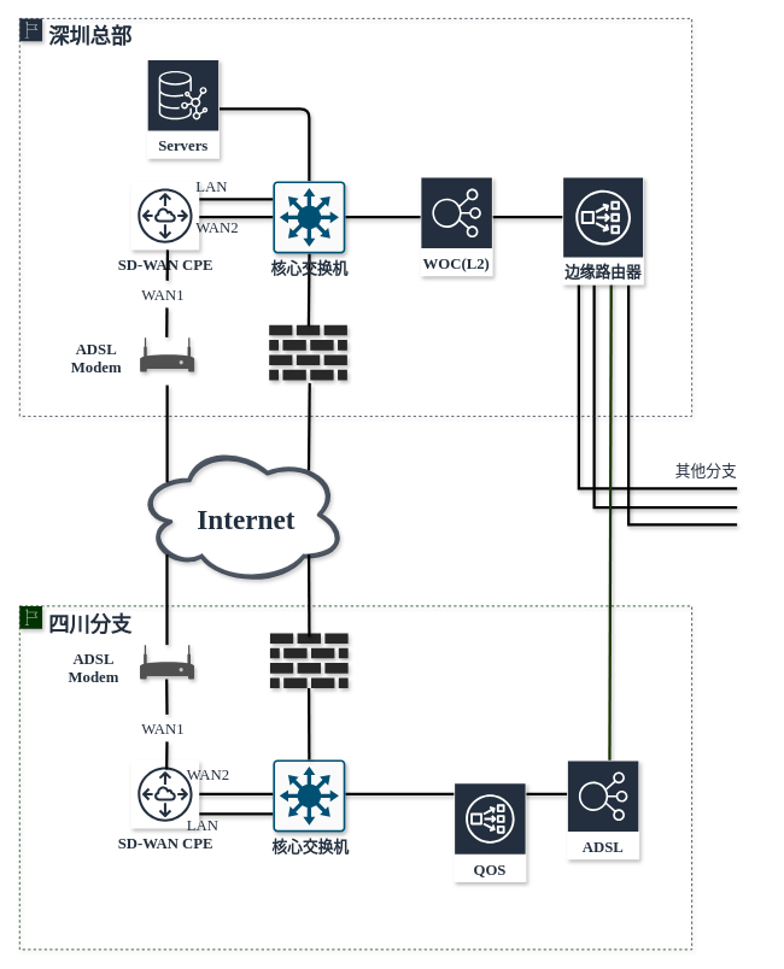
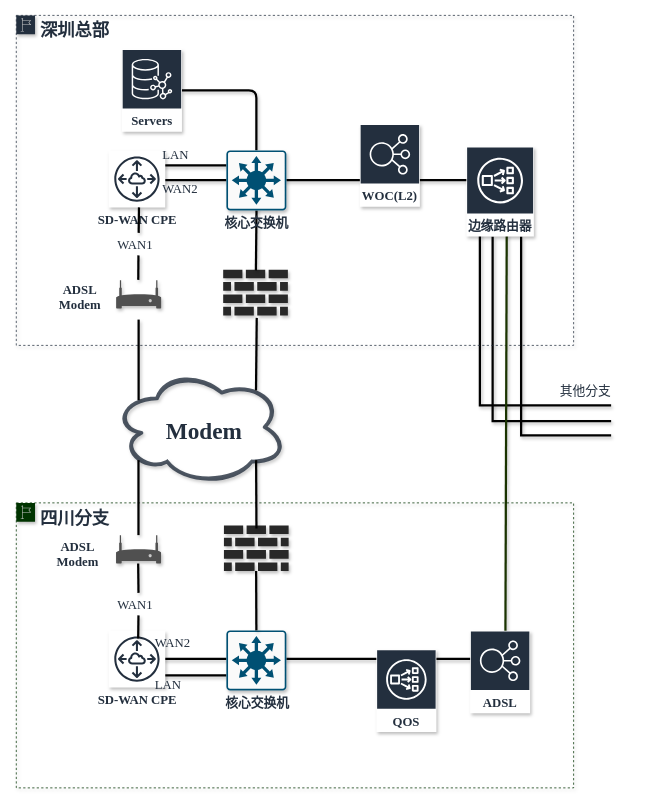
- <mxCell id="49" value="WOC(L2)" style="outlineConnect=0;fontColor=#232F3E;gradientColor=none;strokeColor=#ffffff;fillColor=#232F3E;dashed=0;verticalLabelPosition=middle;verticalAlign=bottom;align=center;html=1;whiteSpace=wrap;fontSize=17;fontStyle=1;spacing=3;shape=mxgraph.aws4.productIcon;prIcon=mxgraph.aws4.elastic_load_balancing;fontFamily=Verdana;shadow=1;" parent="1" vertex="1"><mxGeometry x="464" y="195.25" width="80" height="110" as="geometry" /></mxCell>
+ <mxCell id="49" value="WOC(L2)" style="outlineConnect=0;fontColor=#232F3E;gradientColor=none;strokeColor=#ffffff;fillColor=#232F3E;dashed=0;verticalLabelPosition=middle;verticalAlign=bottom;align=center;html=1;whiteSpace=wrap;fontSize=17;fontStyle=1;spacing=3;shape=mxgraph.aws4.productIcon;prIcon=mxgraph.aws4.elastic_load_balancing;fontFamily=Verdana;shadow=1;" parent="1" vertex="1"><mxGeometry x="479" y="165.25" width="80" height="110" as="geometry" /></mxCell>
- <mxCell id="25" value="&lt;font style=&quot;font-size: 31px&quot;&gt;Internet&lt;/font&gt;" style="text;html=1;align=center;verticalAlign=middle;resizable=0;points=[];autosize=1;fontSize=17;fontColor=#232F3E;fontFamily=Verdana;fontStyle=1;shadow=1;" parent="23" vertex="1"><mxGeometry x="40.12" y="66.66" width="160" height="30" as="geometry" /></mxCell>
+ <mxCell id="25" value="&lt;font style=&quot;font-size: 31px&quot;&gt;Modem&lt;/font&gt;" style="text;html=1;align=center;verticalAlign=middle;resizable=0;points=[];autosize=1;fontSize=17;fontColor=#232F3E;fontFamily=Verdana;fontStyle=1;shadow=1;" parent="23" vertex="1"><mxGeometry x="40.12" y="66.66" width="160" height="30" as="geometry" /></mxCell>
